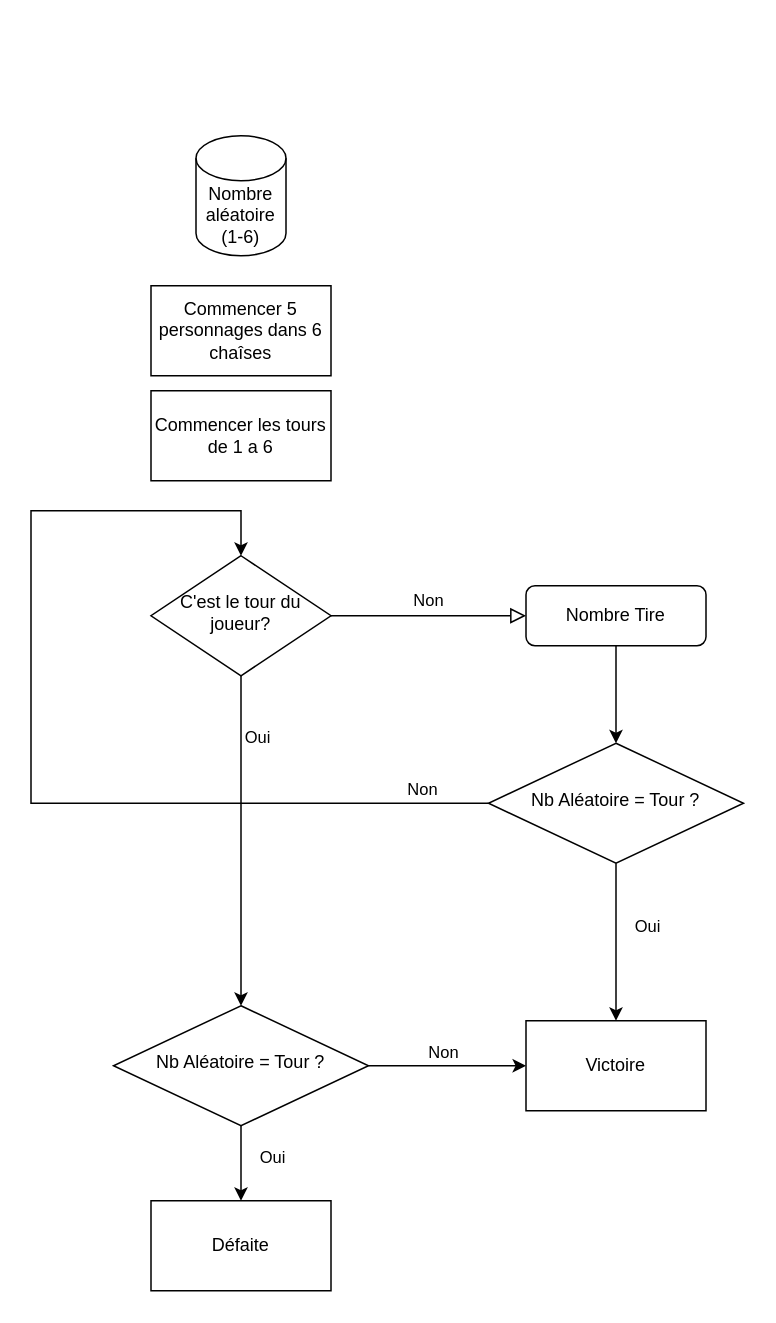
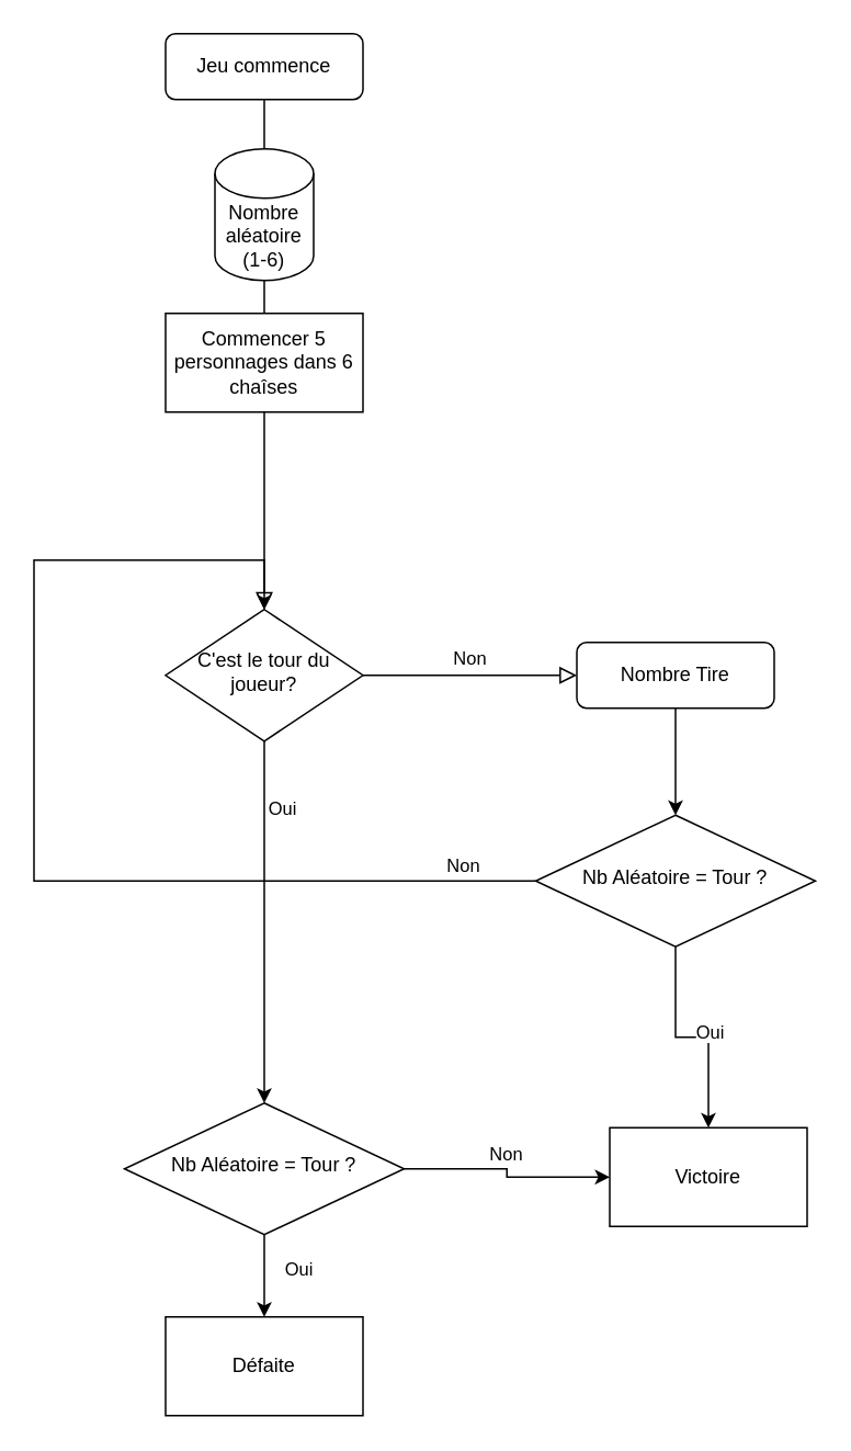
+ <mxCell id="3" value="Jeu commence" style="rounded=1;whiteSpace=wrap;html=1;fontSize=12;glass=0;strokeWidth=1;shadow=0;" parent="1" vertex="1"><mxGeometry x="100" y="20" width="120" height="40" as="geometry" /></mxCell>
- <mxCell id="12" value="Commencer les tours de 1 a 6" style="rounded=0;whiteSpace=wrap;html=1;" vertex="1" parent="1"><mxGeometry x="100" y="260" width="120" height="60" as="geometry" /></mxCell>
+ <mxCell id="2" value="" style="rounded=0;html=1;jettySize=auto;orthogonalLoop=1;fontSize=11;endArrow=block;endFill=0;endSize=8;strokeWidth=1;shadow=0;labelBackgroundColor=none;edgeStyle=orthogonalEdgeStyle;" parent="1" source="3" target="7" edge="1"><mxGeometry relative="1" as="geometry" /></mxCell>
- <mxCell id="18" value="Victoire" style="rounded=0;whiteSpace=wrap;html=1;" vertex="1" parent="1"><mxGeometry x="350" y="680" width="120" height="60" as="geometry" /></mxCell>
+ <mxCell id="18" value="Victoire" style="rounded=0;whiteSpace=wrap;html=1;" vertex="1" parent="1"><mxGeometry x="370" y="685" width="120" height="60" as="geometry" /></mxCell>
